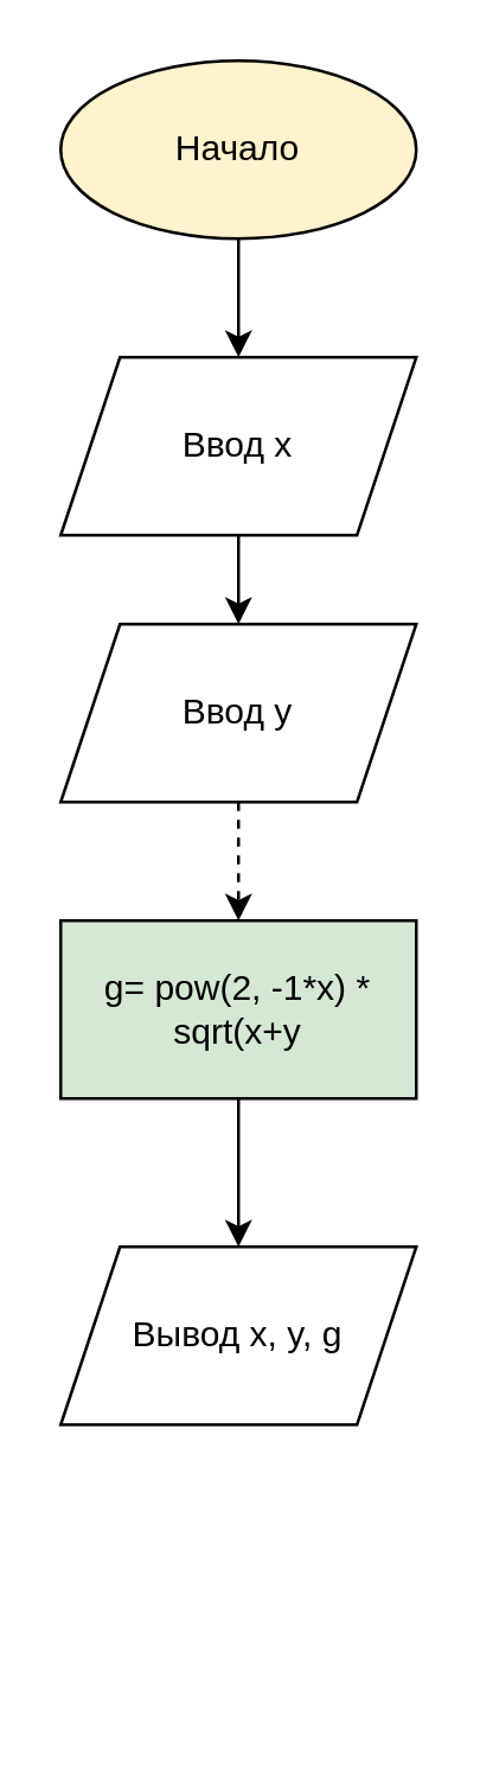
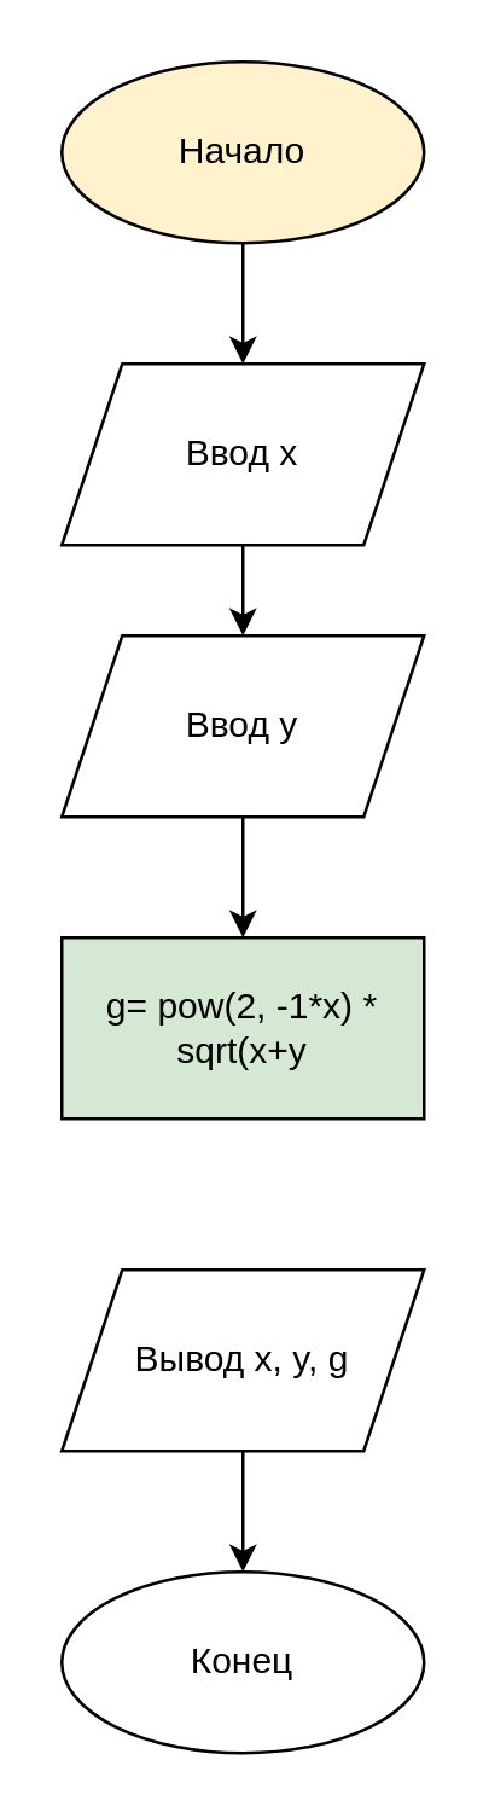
- <mxCell id="5" value="" style="edgeStyle=orthogonalEdgeStyle;rounded=0;orthogonalLoop=1;jettySize=auto;html=1;dashed=1;" edge="1" parent="1" source="6" target="8"><mxGeometry relative="1" as="geometry" /></mxCell>
+ <mxCell id="5" value="" style="edgeStyle=orthogonalEdgeStyle;rounded=0;orthogonalLoop=1;jettySize=auto;html=1;" edge="1" parent="1" source="6" target="8"><mxGeometry relative="1" as="geometry" /></mxCell>
- <mxCell id="7" value="" style="edgeStyle=orthogonalEdgeStyle;rounded=0;orthogonalLoop=1;jettySize=auto;html=1;" edge="1" parent="1" source="8" target="10"><mxGeometry relative="1" as="geometry" /></mxCell>
+ <mxCell id="9" value="" style="edgeStyle=orthogonalEdgeStyle;rounded=0;orthogonalLoop=1;jettySize=auto;html=1;" edge="1" parent="1" source="10" target="11"><mxGeometry relative="1" as="geometry" /></mxCell>
+ <mxCell id="11" value="Конец" style="ellipse;whiteSpace=wrap;html=1;rounded=0;" vertex="1" parent="1"><mxGeometry x="20" y="520" width="120" height="60" as="geometry" /></mxCell>
